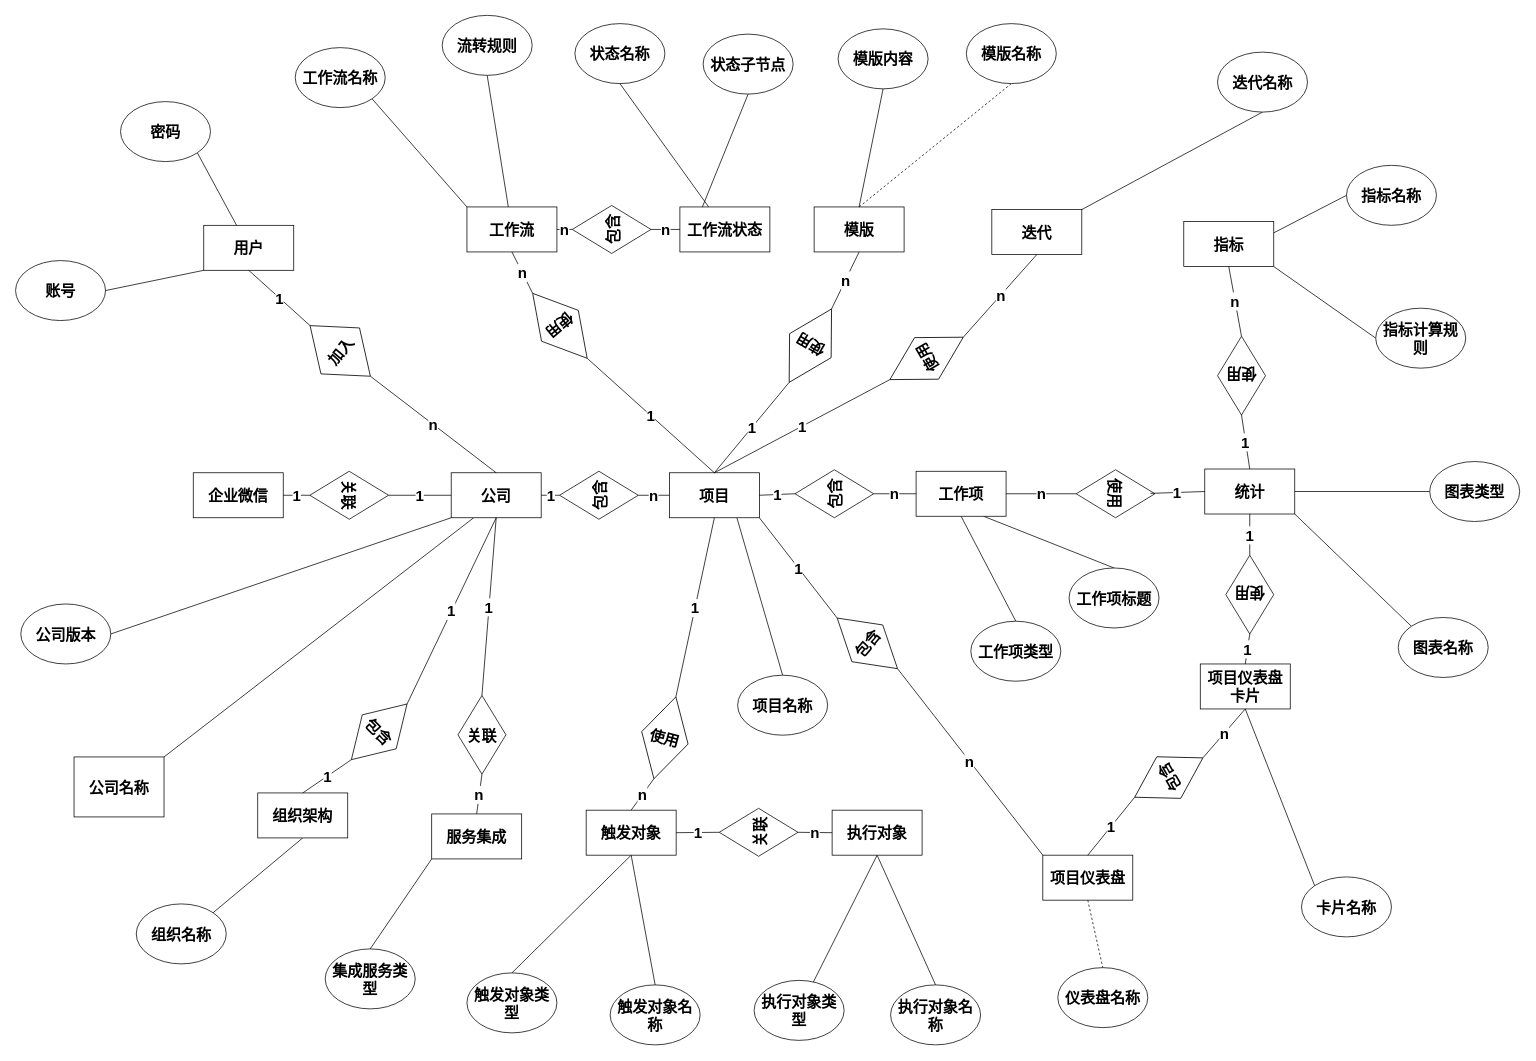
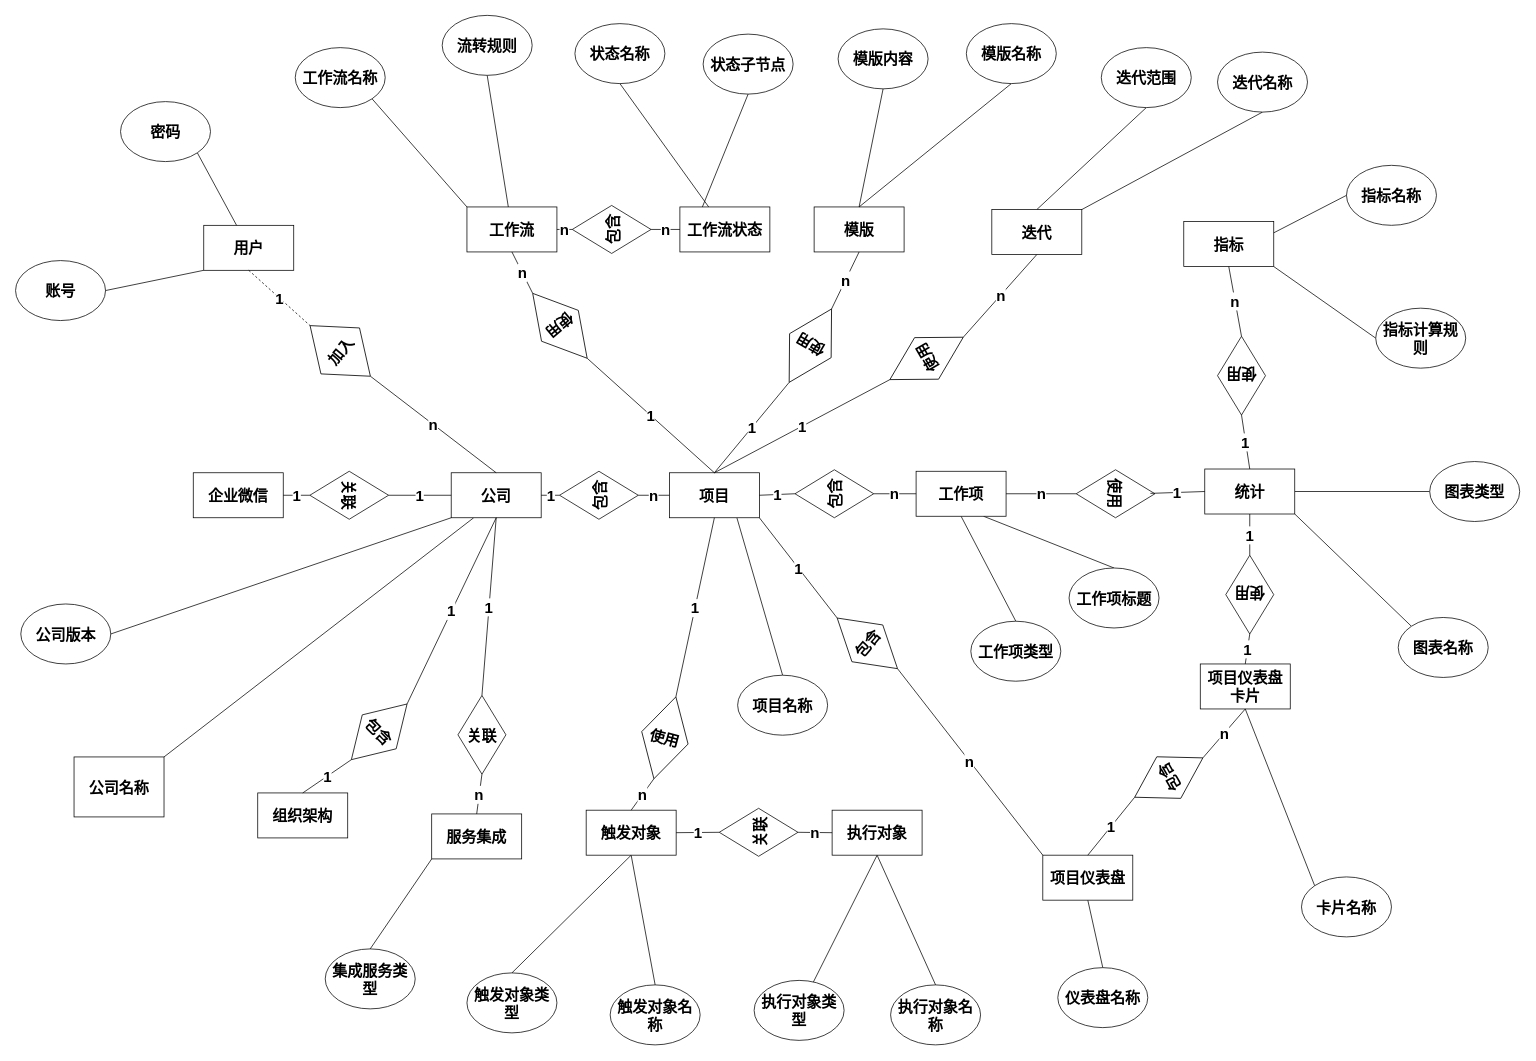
+ <mxCell id="102" value="迭代范围" style="ellipse;whiteSpace=wrap;html=1;fontSize=20;fontStyle=1" vertex="1" parent="1"><mxGeometry x="1468" y="63" width="120" height="80" as="geometry" /></mxCell>
- <mxCell id="100" style="rounded=0;orthogonalLoop=1;jettySize=auto;html=1;exitX=0.5;exitY=1;exitDx=0;exitDy=0;entryX=0.5;entryY=0;entryDx=0;entryDy=0;endArrow=none;startFill=0;dashed=1;" edge="1" parent="1" source="101" target="4"><mxGeometry relative="1" as="geometry" /></mxCell>
+ <mxCell id="100" style="rounded=0;orthogonalLoop=1;jettySize=auto;html=1;exitX=0.5;exitY=1;exitDx=0;exitDy=0;entryX=0.5;entryY=0;entryDx=0;entryDy=0;endArrow=none;startFill=0;" edge="1" parent="1" source="101" target="4"><mxGeometry relative="1" as="geometry" /></mxCell>
+ <mxCell id="8" style="rounded=0;orthogonalLoop=1;jettySize=auto;html=1;exitX=0.5;exitY=0;exitDx=0;exitDy=0;entryX=0.5;entryY=1;entryDx=0;entryDy=0;endArrow=none;startFill=0;" edge="1" parent="1" source="9" target="102"><mxGeometry relative="1" as="geometry" /></mxCell>
- <mxCell id="37" value="1" style="endArrow=none;html=1;rounded=0;exitX=0.5;exitY=1;exitDx=0;exitDy=0;entryX=0.5;entryY=0;entryDx=0;entryDy=0;fontStyle=1;fontSize=20;" edge="1" parent="1" source="25" target="36"><mxGeometry width="50" height="50" relative="1" as="geometry"><mxPoint x="556" y="614.5" as="sourcePoint" /><mxPoint x="556" y="673.5" as="targetPoint" /></mxGeometry></mxCell>
+ <mxCell id="37" value="1" style="endArrow=none;html=1;rounded=0;exitX=0.5;exitY=1;exitDx=0;exitDy=0;entryX=0.5;entryY=0;entryDx=0;entryDy=0;fontStyle=1;fontSize=20;dashed=1;" edge="1" parent="1" source="25" target="36"><mxGeometry width="50" height="50" relative="1" as="geometry"><mxPoint x="556" y="614.5" as="sourcePoint" /><mxPoint x="556" y="673.5" as="targetPoint" /></mxGeometry></mxCell>
- <mxCell id="30" style="rounded=0;orthogonalLoop=1;jettySize=auto;html=1;exitX=0.5;exitY=1;exitDx=0;exitDy=0;entryX=1;entryY=0;entryDx=0;entryDy=0;endArrow=none;startFill=0;" edge="1" parent="1" source="31" target="91"><mxGeometry relative="1" as="geometry" /></mxCell>
- <mxCell id="91" value="组织名称" style="ellipse;whiteSpace=wrap;html=1;fontStyle=1;fontSize=20;" vertex="1" parent="1"><mxGeometry x="181" y="1205" width="120" height="80" as="geometry" /></mxCell>
- <mxCell id="21" style="rounded=0;orthogonalLoop=1;jettySize=auto;html=1;exitX=0.5;exitY=1;exitDx=0;exitDy=0;entryX=0.5;entryY=0;entryDx=0;entryDy=0;endArrow=none;startFill=0;dashed=1;" edge="1" parent="1" source="22" target="109"><mxGeometry relative="1" as="geometry" /></mxCell>
+ <mxCell id="21" style="rounded=0;orthogonalLoop=1;jettySize=auto;html=1;exitX=0.5;exitY=1;exitDx=0;exitDy=0;entryX=0.5;entryY=0;entryDx=0;entryDy=0;endArrow=none;startFill=0;" edge="1" parent="1" source="22" target="109"><mxGeometry relative="1" as="geometry" /></mxCell>
